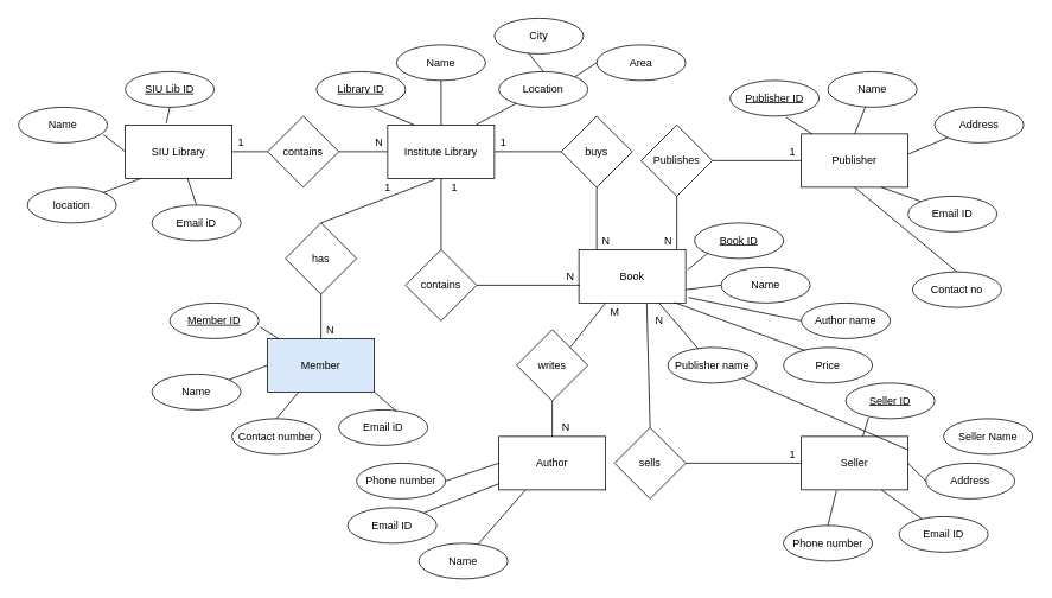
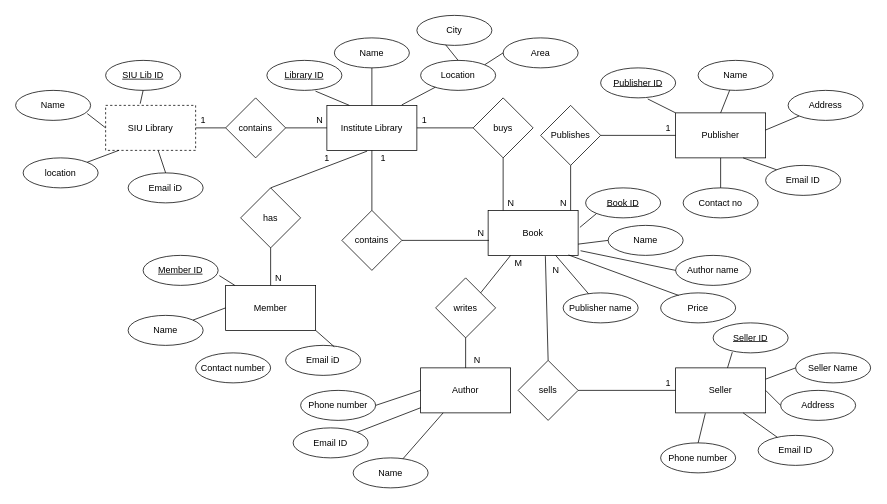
- <mxCell id="45" value="&lt;u&gt;Publisher ID&lt;/u&gt;" style="ellipse;whiteSpace=wrap;html=1;" parent="1" vertex="1"><mxGeometry x="820" y="90" width="100" height="40" as="geometry" /></mxCell>
+ <mxCell id="45" value="&lt;u&gt;Publisher ID&lt;/u&gt;" style="ellipse;whiteSpace=wrap;html=1;" parent="1" vertex="1"><mxGeometry x="800" y="90" width="100" height="40" as="geometry" /></mxCell>
- <mxCell id="5" value="SIU Library" style="rounded=0;whiteSpace=wrap;html=1;" parent="1" vertex="1"><mxGeometry x="140" y="140" width="120" height="60" as="geometry" /></mxCell>
+ <mxCell id="5" value="SIU Library" style="rounded=0;whiteSpace=wrap;html=1;dashed=1;" parent="1" vertex="1"><mxGeometry x="140" y="140" width="120" height="60" as="geometry" /></mxCell>
- <mxCell id="48" value="Contact no" style="ellipse;whiteSpace=wrap;html=1;" parent="1" vertex="1"><mxGeometry x="1025" y="305" width="100" height="40" as="geometry" /></mxCell>
+ <mxCell id="48" value="Contact no" style="ellipse;whiteSpace=wrap;html=1;" parent="1" vertex="1"><mxGeometry x="910" y="250" width="100" height="40" as="geometry" /></mxCell>
- <mxCell id="3" value="Member" style="rounded=0;whiteSpace=wrap;html=1;fillColor=#dae8fc;" parent="1" vertex="1"><mxGeometry x="300" y="380" width="120" height="60" as="geometry" /></mxCell>
+ <mxCell id="3" value="Member" style="rounded=0;whiteSpace=wrap;html=1;" parent="1" vertex="1"><mxGeometry x="300" y="380" width="120" height="60" as="geometry" /></mxCell>
- <mxCell id="72" value="" style="endArrow=none;html=1;exitX=0.5;exitY=0;exitDx=0;exitDy=0;" parent="1" source="47" target="3" edge="1"><mxGeometry width="50" height="50" relative="1" as="geometry"><mxPoint x="400" y="290" as="sourcePoint" /><mxPoint x="260" y="410" as="targetPoint" /></mxGeometry></mxCell>
- <mxCell id="101" value="" style="endArrow=none;html=1;exitX=1;exitY=0.25;exitDx=0;exitDy=0;" parent="1" source="7" target="49" edge="1"><mxGeometry width="50" height="50" relative="1" as="geometry"><mxPoint x="620" y="400" as="sourcePoint" /><mxPoint x="670" y="350" as="targetPoint" /></mxGeometry></mxCell>
+ <mxCell id="101" value="" style="endArrow=none;html=1;entryX=0;entryY=0.5;entryDx=0;entryDy=0;exitX=1;exitY=0.25;exitDx=0;exitDy=0;" parent="1" source="7" target="39" edge="1"><mxGeometry width="50" height="50" relative="1" as="geometry"><mxPoint x="620" y="400" as="sourcePoint" /><mxPoint x="670" y="350" as="targetPoint" /></mxGeometry></mxCell>
